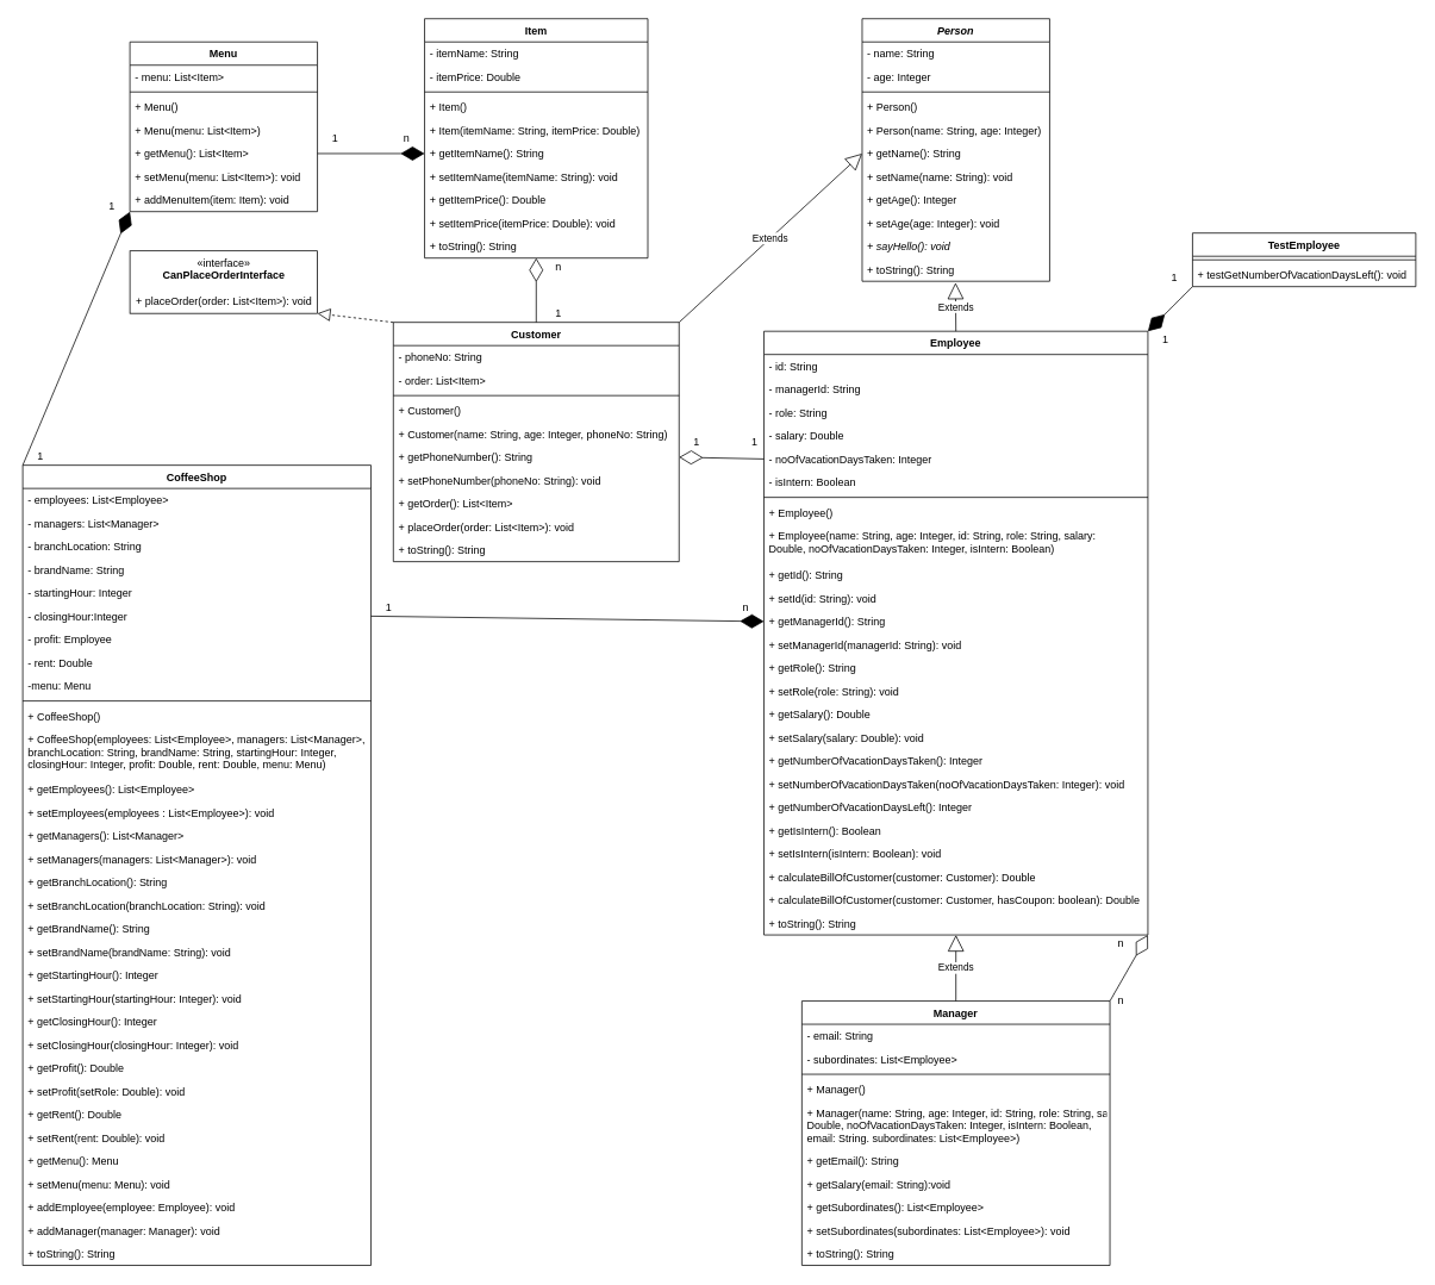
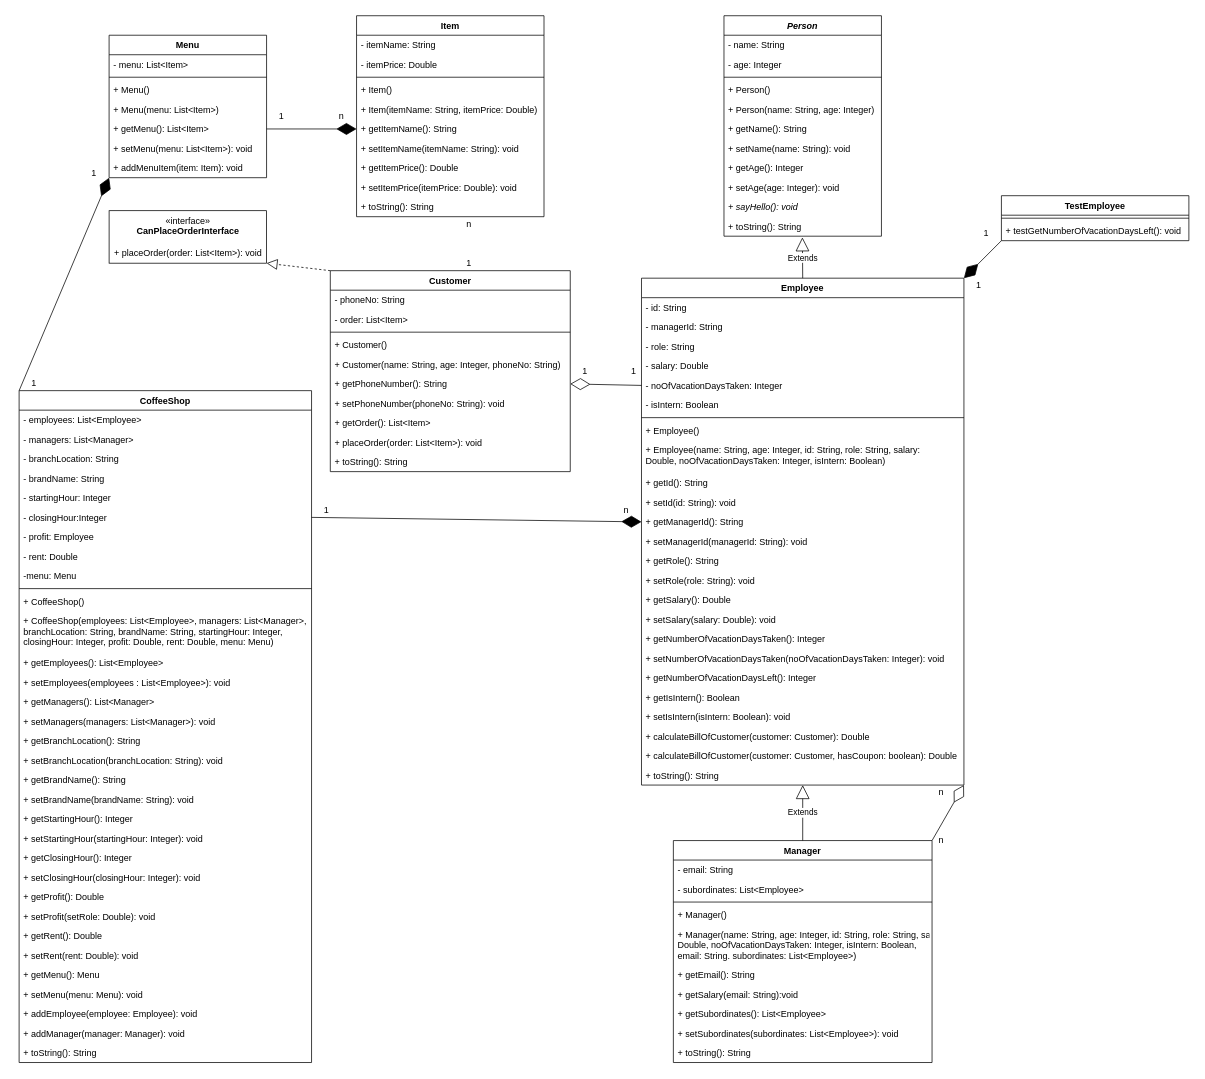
- <mxCell id="121" value="Extends" style="endArrow=block;endSize=16;endFill=0;html=1;exitX=1;exitY=0;exitDx=0;exitDy=0;entryX=0;entryY=0.5;entryDx=0;entryDy=0;" edge="1" parent="1" source="71" target="54"><mxGeometry width="160" relative="1" as="geometry"><mxPoint x="790.42" y="318.41" as="sourcePoint" /><mxPoint x="790" y="239.996" as="targetPoint" /></mxGeometry></mxCell>
- <mxCell id="120" value="" style="endArrow=diamondThin;endFill=0;endSize=24;html=1;entryX=0.5;entryY=1;entryDx=0;entryDy=0;exitX=0.5;exitY=0;exitDx=0;exitDy=0;" edge="1" parent="1" source="71" target="60"><mxGeometry width="160" relative="1" as="geometry"><mxPoint x="120" y="410" as="sourcePoint" /><mxPoint x="280" y="410" as="targetPoint" /></mxGeometry></mxCell>
